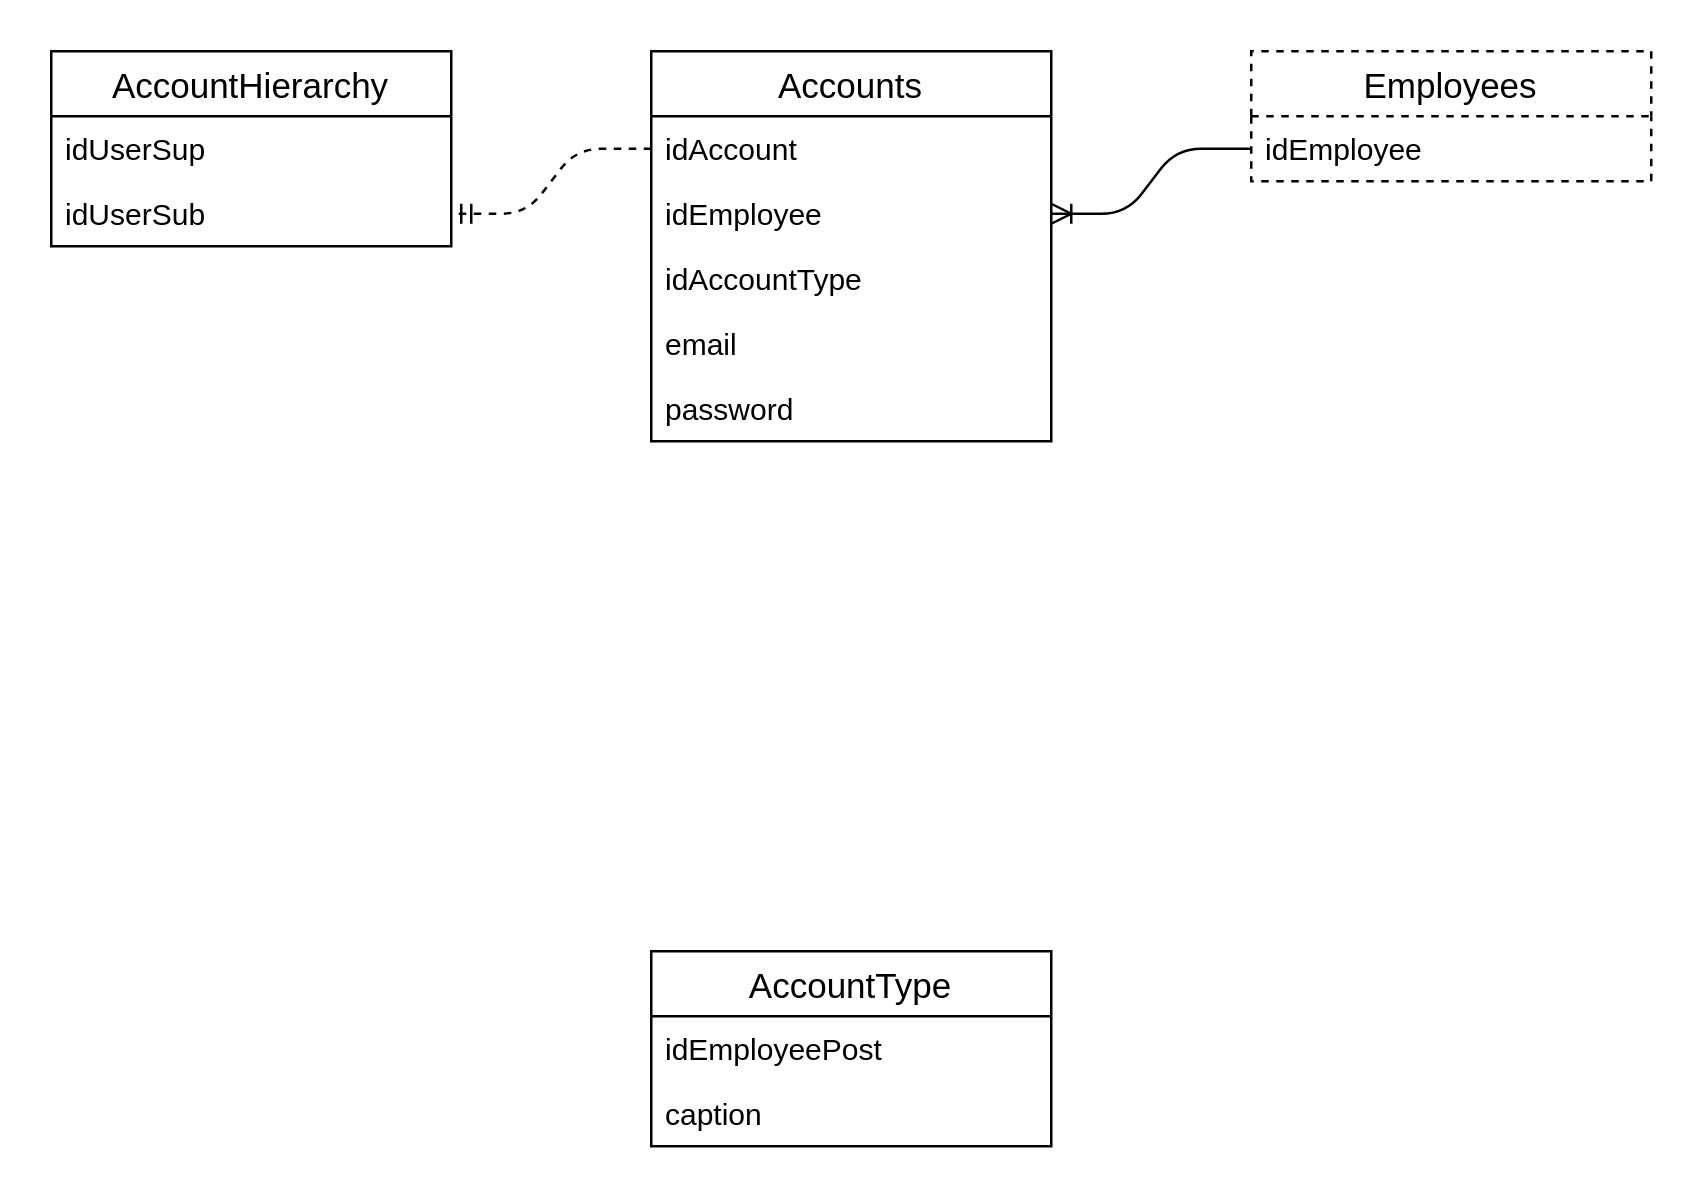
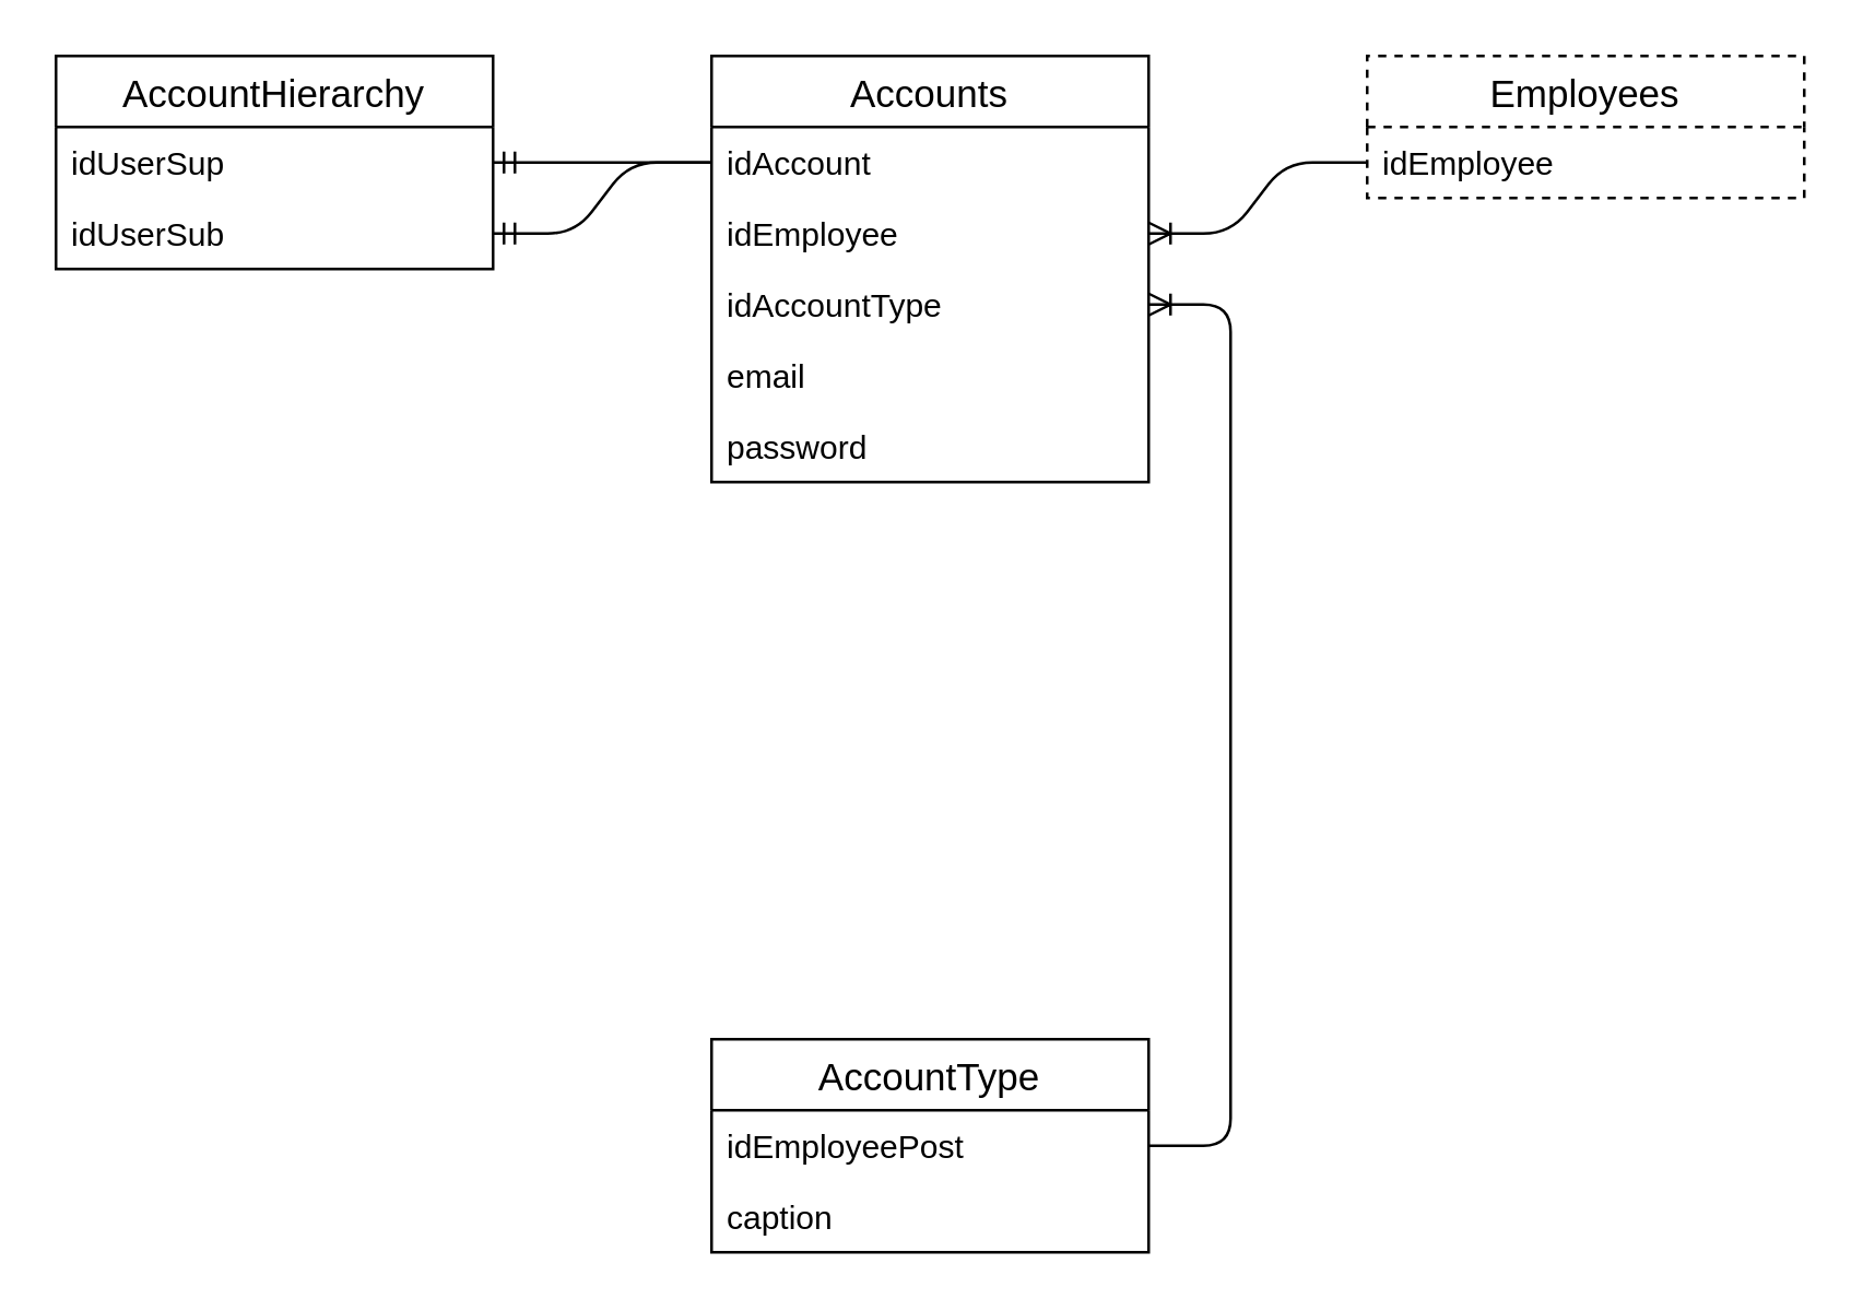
+ <mxCell id="18" value="" style="edgeStyle=entityRelationEdgeStyle;fontSize=12;html=1;endArrow=ERmandOne;" parent="1" source="10" target="7" edge="1"><mxGeometry width="100" height="100" relative="1" as="geometry"><mxPoint x="110" y="290" as="sourcePoint" /><mxPoint x="210" y="190" as="targetPoint" /></mxGeometry></mxCell>
- <mxCell id="19" value="" style="edgeStyle=entityRelationEdgeStyle;fontSize=12;html=1;endArrow=ERmandOne;dashed=1;" parent="1" source="10" target="8" edge="1"><mxGeometry width="100" height="100" relative="1" as="geometry"><mxPoint x="70" y="290" as="sourcePoint" /><mxPoint x="170" y="190" as="targetPoint" /></mxGeometry></mxCell>
+ <mxCell id="19" value="" style="edgeStyle=entityRelationEdgeStyle;fontSize=12;html=1;endArrow=ERmandOne;" parent="1" source="10" target="8" edge="1"><mxGeometry width="100" height="100" relative="1" as="geometry"><mxPoint x="70" y="290" as="sourcePoint" /><mxPoint x="170" y="190" as="targetPoint" /></mxGeometry></mxCell>
+ <mxCell id="2" value="" style="edgeStyle=entityRelationEdgeStyle;fontSize=12;html=1;endArrow=ERoneToMany;" parent="1" source="16" target="12" edge="1"><mxGeometry width="100" height="100" relative="1" as="geometry"><mxPoint x="690" y="410" as="sourcePoint" /><mxPoint x="820" y="220" as="targetPoint" /></mxGeometry></mxCell>
